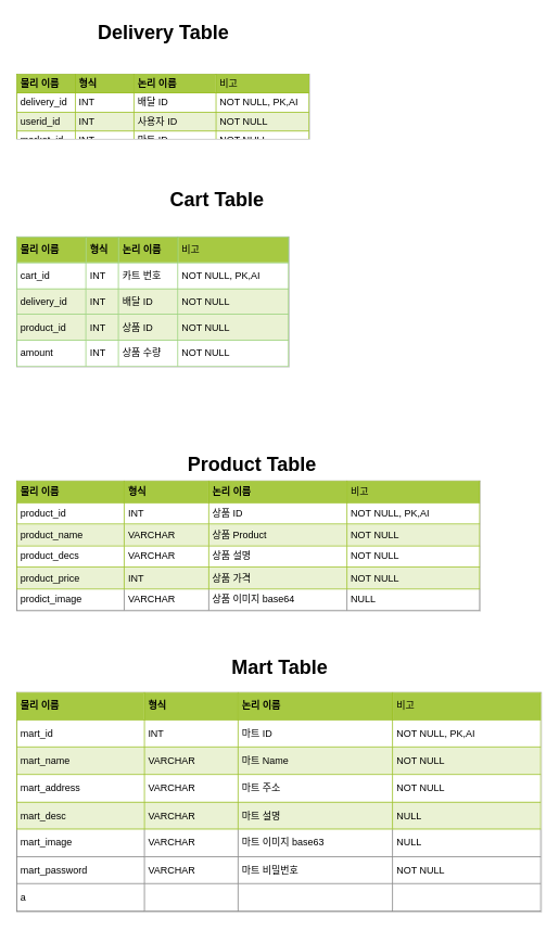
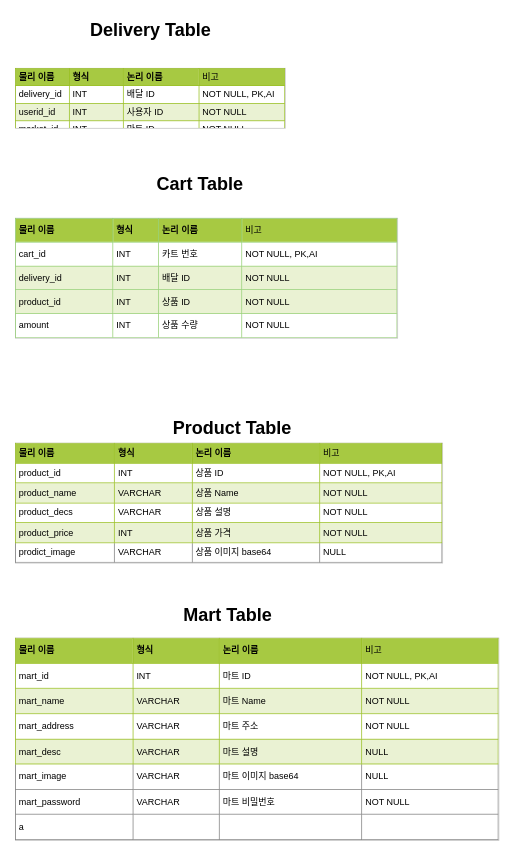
- <mxCell id="3" value="&lt;table border=&quot;1&quot; width=&quot;100%&quot; cellpadding=&quot;4&quot; style=&quot;width: 100% ; height: 100% ; border-collapse: collapse ; border: 1px solid rgb(151 , 208 , 119)&quot;&gt;&lt;tbody&gt;&lt;tr style=&quot;background-color: rgb(167 , 201 , 66)&quot;&gt;&lt;th align=&quot;left&quot;&gt;&lt;font color=&quot;#000000&quot;&gt;물리 이름&lt;/font&gt;&lt;/th&gt;&lt;th align=&quot;left&quot;&gt;&lt;font color=&quot;#000000&quot;&gt;형식&lt;/font&gt;&lt;/th&gt;&lt;th align=&quot;left&quot;&gt;&lt;font color=&quot;#000000&quot;&gt;논리 이름&lt;/font&gt;&lt;/th&gt;&lt;td&gt;&lt;font color=&quot;#000000&quot;&gt;비고&amp;nbsp; &amp;nbsp; &amp;nbsp; &amp;nbsp;&lt;/font&gt;&lt;/td&gt;&lt;/tr&gt;&lt;tr&gt;&lt;td&gt;&lt;font color=&quot;#000000&quot;&gt;cart_id&lt;/font&gt;&lt;/td&gt;&lt;td&gt;&lt;font color=&quot;#000000&quot;&gt;INT&lt;/font&gt;&lt;/td&gt;&lt;td&gt;&lt;font color=&quot;#000000&quot;&gt;카트 번호&lt;/font&gt;&lt;/td&gt;&lt;td&gt;&lt;font color=&quot;#000000&quot;&gt;NOT NULL, PK,AI&lt;/font&gt;&lt;/td&gt;&lt;/tr&gt;&lt;tr style=&quot;background-color: rgb(234 , 242 , 211)&quot;&gt;&lt;td&gt;&lt;font color=&quot;#000000&quot;&gt;delivery_id&lt;/font&gt;&lt;/td&gt;&lt;td&gt;&lt;font color=&quot;#000000&quot;&gt;INT&lt;/font&gt;&lt;/td&gt;&lt;td&gt;&lt;font color=&quot;#000000&quot;&gt;배달 ID&lt;/font&gt;&lt;/td&gt;&lt;td&gt;&lt;font color=&quot;#000000&quot;&gt;NOT NULL&lt;/font&gt;&lt;/td&gt;&lt;/tr&gt;&lt;tr style=&quot;background-color: rgb(234 , 242 , 211)&quot;&gt;&lt;td&gt;&lt;font color=&quot;#000000&quot;&gt;product_id&lt;/font&gt;&lt;/td&gt;&lt;td&gt;&lt;font color=&quot;#000000&quot;&gt;INT&lt;/font&gt;&lt;/td&gt;&lt;td&gt;&lt;font color=&quot;#000000&quot;&gt;상품 ID&lt;/font&gt;&lt;/td&gt;&lt;td&gt;&lt;font color=&quot;#000000&quot;&gt;NOT NULL&lt;/font&gt;&lt;/td&gt;&lt;/tr&gt;&lt;tr&gt;&lt;td&gt;&lt;font color=&quot;#000000&quot;&gt;amount&lt;/font&gt;&lt;/td&gt;&lt;td&gt;&lt;font color=&quot;#000000&quot;&gt;INT&lt;/font&gt;&lt;/td&gt;&lt;td&gt;&lt;font color=&quot;#000000&quot;&gt;상품 수량&lt;/font&gt;&lt;/td&gt;&lt;td&gt;&lt;font color=&quot;#000000&quot;&gt;NOT NULL&lt;/font&gt;&lt;/td&gt;&lt;/tr&gt;&lt;/tbody&gt;&lt;/table&gt;" style="text;html=1;strokeColor=#c0c0c0;fillColor=#ffffff;overflow=fill;rounded=0;align=left;" parent="1" vertex="1"><mxGeometry x="20" y="290" width="335" height="160" as="geometry" /></mxCell>
+ <mxCell id="3" value="&lt;table border=&quot;1&quot; width=&quot;100%&quot; cellpadding=&quot;4&quot; style=&quot;width: 100% ; height: 100% ; border-collapse: collapse ; border: 1px solid rgb(151 , 208 , 119)&quot;&gt;&lt;tbody&gt;&lt;tr style=&quot;background-color: rgb(167 , 201 , 66)&quot;&gt;&lt;th align=&quot;left&quot;&gt;&lt;font color=&quot;#000000&quot;&gt;물리 이름&lt;/font&gt;&lt;/th&gt;&lt;th align=&quot;left&quot;&gt;&lt;font color=&quot;#000000&quot;&gt;형식&lt;/font&gt;&lt;/th&gt;&lt;th align=&quot;left&quot;&gt;&lt;font color=&quot;#000000&quot;&gt;논리 이름&lt;/font&gt;&lt;/th&gt;&lt;td&gt;&lt;font color=&quot;#000000&quot;&gt;비고&amp;nbsp; &amp;nbsp; &amp;nbsp; &amp;nbsp;&lt;/font&gt;&lt;/td&gt;&lt;/tr&gt;&lt;tr&gt;&lt;td&gt;&lt;font color=&quot;#000000&quot;&gt;cart_id&lt;/font&gt;&lt;/td&gt;&lt;td&gt;&lt;font color=&quot;#000000&quot;&gt;INT&lt;/font&gt;&lt;/td&gt;&lt;td&gt;&lt;font color=&quot;#000000&quot;&gt;카트 번호&lt;/font&gt;&lt;/td&gt;&lt;td&gt;&lt;font color=&quot;#000000&quot;&gt;NOT NULL, PK,AI&lt;/font&gt;&lt;/td&gt;&lt;/tr&gt;&lt;tr style=&quot;background-color: rgb(234 , 242 , 211)&quot;&gt;&lt;td&gt;&lt;font color=&quot;#000000&quot;&gt;delivery_id&lt;/font&gt;&lt;/td&gt;&lt;td&gt;&lt;font color=&quot;#000000&quot;&gt;INT&lt;/font&gt;&lt;/td&gt;&lt;td&gt;&lt;font color=&quot;#000000&quot;&gt;배달 ID&lt;/font&gt;&lt;/td&gt;&lt;td&gt;&lt;font color=&quot;#000000&quot;&gt;NOT NULL&lt;/font&gt;&lt;/td&gt;&lt;/tr&gt;&lt;tr style=&quot;background-color: rgb(234 , 242 , 211)&quot;&gt;&lt;td&gt;&lt;font color=&quot;#000000&quot;&gt;product_id&lt;/font&gt;&lt;/td&gt;&lt;td&gt;&lt;font color=&quot;#000000&quot;&gt;INT&lt;/font&gt;&lt;/td&gt;&lt;td&gt;&lt;font color=&quot;#000000&quot;&gt;상품 ID&lt;/font&gt;&lt;/td&gt;&lt;td&gt;&lt;font color=&quot;#000000&quot;&gt;NOT NULL&lt;/font&gt;&lt;/td&gt;&lt;/tr&gt;&lt;tr&gt;&lt;td&gt;&lt;font color=&quot;#000000&quot;&gt;amount&lt;/font&gt;&lt;/td&gt;&lt;td&gt;&lt;font color=&quot;#000000&quot;&gt;INT&lt;/font&gt;&lt;/td&gt;&lt;td&gt;&lt;font color=&quot;#000000&quot;&gt;상품 수량&lt;/font&gt;&lt;/td&gt;&lt;td&gt;&lt;font color=&quot;#000000&quot;&gt;NOT NULL&lt;/font&gt;&lt;/td&gt;&lt;/tr&gt;&lt;/tbody&gt;&lt;/table&gt;" style="text;html=1;strokeColor=#c0c0c0;fillColor=#ffffff;overflow=fill;rounded=0;align=left;" parent="1" vertex="1"><mxGeometry x="20" y="290" width="510" height="160" as="geometry" /></mxCell>
- <mxCell id="6" value="&lt;table border=&quot;1&quot; width=&quot;100%&quot; cellpadding=&quot;4&quot; style=&quot;width: 100% ; height: 100% ; border-collapse: collapse&quot;&gt;&lt;tbody&gt;&lt;tr style=&quot;background-color: #a7c942 ; color: #ffffff ; border: 1px solid #98bf21&quot;&gt;&lt;th align=&quot;left&quot;&gt;&lt;font color=&quot;#000000&quot;&gt;물리 이름&lt;/font&gt;&lt;/th&gt;&lt;th align=&quot;left&quot;&gt;&lt;font color=&quot;#000000&quot;&gt;형식&lt;/font&gt;&lt;/th&gt;&lt;th align=&quot;left&quot;&gt;&lt;font color=&quot;#000000&quot;&gt;논리 이름&lt;/font&gt;&lt;/th&gt;&lt;td&gt;&lt;font color=&quot;#000000&quot;&gt;비고&lt;/font&gt;&lt;/td&gt;&lt;/tr&gt;&lt;tr style=&quot;border: 1px solid #98bf21&quot;&gt;&lt;td&gt;&lt;font color=&quot;#000000&quot;&gt;product_id&lt;/font&gt;&lt;/td&gt;&lt;td&gt;&lt;font color=&quot;#000000&quot;&gt;INT&lt;/font&gt;&lt;/td&gt;&lt;td&gt;&lt;font color=&quot;#000000&quot;&gt;상품 ID&lt;/font&gt;&lt;/td&gt;&lt;td&gt;&lt;font color=&quot;#000000&quot;&gt;NOT NULL, PK,AI&lt;/font&gt;&lt;/td&gt;&lt;/tr&gt;&lt;tr style=&quot;background-color: #eaf2d3 ; border: 1px solid #98bf21&quot;&gt;&lt;td&gt;&lt;font color=&quot;#000000&quot;&gt;product_name&lt;/font&gt;&lt;/td&gt;&lt;td&gt;&lt;font color=&quot;#000000&quot;&gt;VARCHAR&lt;/font&gt;&lt;/td&gt;&lt;td&gt;&lt;font color=&quot;#000000&quot;&gt;상품 Product&lt;/font&gt;&lt;/td&gt;&lt;td&gt;&lt;font color=&quot;#000000&quot;&gt;NOT NULL&lt;/font&gt;&lt;/td&gt;&lt;/tr&gt;&lt;tr style=&quot;border: 1px solid #98bf21&quot;&gt;&lt;td&gt;&lt;font color=&quot;#000000&quot;&gt;product_decs&lt;/font&gt;&lt;/td&gt;&lt;td&gt;&lt;font color=&quot;#000000&quot;&gt;VARCHAR&lt;/font&gt;&lt;/td&gt;&lt;td&gt;&lt;font color=&quot;#000000&quot;&gt;상품 설명&lt;/font&gt;&lt;/td&gt;&lt;td&gt;&lt;font color=&quot;#000000&quot;&gt;NOT NULL&lt;/font&gt;&lt;/td&gt;&lt;/tr&gt;&lt;tr style=&quot;background-color: #eaf2d3 ; border: 1px solid #98bf21&quot;&gt;&lt;td&gt;&lt;font color=&quot;#000000&quot;&gt;product_price&lt;/font&gt;&lt;/td&gt;&lt;td&gt;&lt;font color=&quot;#000000&quot;&gt;INT&lt;/font&gt;&lt;/td&gt;&lt;td&gt;&lt;font color=&quot;#000000&quot;&gt;상품 가격&lt;/font&gt;&lt;/td&gt;&lt;td&gt;&lt;font color=&quot;#000000&quot;&gt;NOT NULL&lt;/font&gt;&lt;/td&gt;&lt;/tr&gt;&lt;tr&gt;&lt;td&gt;&lt;font color=&quot;#000000&quot;&gt;prodict_image&lt;/font&gt;&lt;/td&gt;&lt;td&gt;&lt;font color=&quot;#000000&quot;&gt;VARCHAR&lt;/font&gt;&lt;/td&gt;&lt;td&gt;&lt;font color=&quot;#000000&quot;&gt;상품 이미지 base64&lt;/font&gt;&lt;/td&gt;&lt;td&gt;&lt;font color=&quot;#000000&quot;&gt;NULL&lt;/font&gt;&lt;/td&gt;&lt;/tr&gt;&lt;/tbody&gt;&lt;/table&gt;" style="text;html=1;strokeColor=#c0c0c0;fillColor=#ffffff;overflow=fill;rounded=0;align=left;" parent="1" vertex="1"><mxGeometry x="20" y="590" width="570" height="160" as="geometry" /></mxCell>
+ <mxCell id="6" value="&lt;table border=&quot;1&quot; width=&quot;100%&quot; cellpadding=&quot;4&quot; style=&quot;width: 100% ; height: 100% ; border-collapse: collapse&quot;&gt;&lt;tbody&gt;&lt;tr style=&quot;background-color: #a7c942 ; color: #ffffff ; border: 1px solid #98bf21&quot;&gt;&lt;th align=&quot;left&quot;&gt;&lt;font color=&quot;#000000&quot;&gt;물리 이름&lt;/font&gt;&lt;/th&gt;&lt;th align=&quot;left&quot;&gt;&lt;font color=&quot;#000000&quot;&gt;형식&lt;/font&gt;&lt;/th&gt;&lt;th align=&quot;left&quot;&gt;&lt;font color=&quot;#000000&quot;&gt;논리 이름&lt;/font&gt;&lt;/th&gt;&lt;td&gt;&lt;font color=&quot;#000000&quot;&gt;비고&lt;/font&gt;&lt;/td&gt;&lt;/tr&gt;&lt;tr style=&quot;border: 1px solid #98bf21&quot;&gt;&lt;td&gt;&lt;font color=&quot;#000000&quot;&gt;product_id&lt;/font&gt;&lt;/td&gt;&lt;td&gt;&lt;font color=&quot;#000000&quot;&gt;INT&lt;/font&gt;&lt;/td&gt;&lt;td&gt;&lt;font color=&quot;#000000&quot;&gt;상품 ID&lt;/font&gt;&lt;/td&gt;&lt;td&gt;&lt;font color=&quot;#000000&quot;&gt;NOT NULL, PK,AI&lt;/font&gt;&lt;/td&gt;&lt;/tr&gt;&lt;tr style=&quot;background-color: #eaf2d3 ; border: 1px solid #98bf21&quot;&gt;&lt;td&gt;&lt;font color=&quot;#000000&quot;&gt;product_name&lt;/font&gt;&lt;/td&gt;&lt;td&gt;&lt;font color=&quot;#000000&quot;&gt;VARCHAR&lt;/font&gt;&lt;/td&gt;&lt;td&gt;&lt;font color=&quot;#000000&quot;&gt;상품 Name&lt;/font&gt;&lt;/td&gt;&lt;td&gt;&lt;font color=&quot;#000000&quot;&gt;NOT NULL&lt;/font&gt;&lt;/td&gt;&lt;/tr&gt;&lt;tr style=&quot;border: 1px solid #98bf21&quot;&gt;&lt;td&gt;&lt;font color=&quot;#000000&quot;&gt;product_decs&lt;/font&gt;&lt;/td&gt;&lt;td&gt;&lt;font color=&quot;#000000&quot;&gt;VARCHAR&lt;/font&gt;&lt;/td&gt;&lt;td&gt;&lt;font color=&quot;#000000&quot;&gt;상품 설명&lt;/font&gt;&lt;/td&gt;&lt;td&gt;&lt;font color=&quot;#000000&quot;&gt;NOT NULL&lt;/font&gt;&lt;/td&gt;&lt;/tr&gt;&lt;tr style=&quot;background-color: #eaf2d3 ; border: 1px solid #98bf21&quot;&gt;&lt;td&gt;&lt;font color=&quot;#000000&quot;&gt;product_price&lt;/font&gt;&lt;/td&gt;&lt;td&gt;&lt;font color=&quot;#000000&quot;&gt;INT&lt;/font&gt;&lt;/td&gt;&lt;td&gt;&lt;font color=&quot;#000000&quot;&gt;상품 가격&lt;/font&gt;&lt;/td&gt;&lt;td&gt;&lt;font color=&quot;#000000&quot;&gt;NOT NULL&lt;/font&gt;&lt;/td&gt;&lt;/tr&gt;&lt;tr&gt;&lt;td&gt;&lt;font color=&quot;#000000&quot;&gt;prodict_image&lt;/font&gt;&lt;/td&gt;&lt;td&gt;&lt;font color=&quot;#000000&quot;&gt;VARCHAR&lt;/font&gt;&lt;/td&gt;&lt;td&gt;&lt;font color=&quot;#000000&quot;&gt;상품 이미지 base64&lt;/font&gt;&lt;/td&gt;&lt;td&gt;&lt;font color=&quot;#000000&quot;&gt;NULL&lt;/font&gt;&lt;/td&gt;&lt;/tr&gt;&lt;/tbody&gt;&lt;/table&gt;" style="text;html=1;strokeColor=#c0c0c0;fillColor=#ffffff;overflow=fill;rounded=0;align=left;" parent="1" vertex="1"><mxGeometry x="20" y="590" width="570" height="160" as="geometry" /></mxCell>
- <mxCell id="9" value="Mart Table" style="text;strokeColor=none;fillColor=none;html=1;fontSize=24;fontStyle=1;verticalAlign=middle;align=center;rounded=0;" parent="1" vertex="1"><mxGeometry x="292.5" y="800" width="100" height="40" as="geometry" /></mxCell>
+ <mxCell id="9" value="Mart Table" style="text;strokeColor=none;fillColor=none;html=1;fontSize=24;fontStyle=1;verticalAlign=middle;align=center;rounded=0;" parent="1" vertex="1"><mxGeometry x="252.5" y="800" width="100" height="40" as="geometry" /></mxCell>
- <mxCell id="8" value="&lt;table border=&quot;1&quot; width=&quot;100%&quot; cellpadding=&quot;4&quot; style=&quot;width: 100% ; height: 100% ; border-collapse: collapse&quot;&gt;&lt;tbody&gt;&lt;tr style=&quot;background-color: #a7c942 ; color: #ffffff ; border: 1px solid #98bf21&quot;&gt;&lt;th align=&quot;left&quot;&gt;&lt;font color=&quot;#000000&quot;&gt;물리 이름&lt;/font&gt;&lt;/th&gt;&lt;th align=&quot;left&quot;&gt;&lt;font color=&quot;#000000&quot;&gt;형식&lt;/font&gt;&lt;/th&gt;&lt;th align=&quot;left&quot;&gt;&lt;font color=&quot;#000000&quot;&gt;논리 이름&lt;/font&gt;&lt;/th&gt;&lt;td&gt;&lt;font color=&quot;#000000&quot;&gt;비고&lt;/font&gt;&lt;/td&gt;&lt;/tr&gt;&lt;tr style=&quot;border: 1px solid #98bf21&quot;&gt;&lt;td&gt;&lt;font color=&quot;#000000&quot;&gt;mart_id&lt;/font&gt;&lt;/td&gt;&lt;td&gt;&lt;font color=&quot;#000000&quot;&gt;INT&lt;/font&gt;&lt;/td&gt;&lt;td&gt;&lt;font color=&quot;#000000&quot;&gt;마트 ID&lt;/font&gt;&lt;/td&gt;&lt;td&gt;&lt;font color=&quot;#000000&quot;&gt;NOT NULL, PK,AI&lt;/font&gt;&lt;/td&gt;&lt;/tr&gt;&lt;tr style=&quot;background-color: #eaf2d3 ; border: 1px solid #98bf21&quot;&gt;&lt;td&gt;&lt;font color=&quot;#000000&quot;&gt;mart_name&lt;/font&gt;&lt;/td&gt;&lt;td&gt;&lt;font color=&quot;#000000&quot;&gt;VARCHAR&lt;/font&gt;&lt;/td&gt;&lt;td&gt;&lt;font color=&quot;#000000&quot;&gt;마트 Name&lt;/font&gt;&lt;/td&gt;&lt;td&gt;&lt;font color=&quot;#000000&quot;&gt;NOT NULL&lt;/font&gt;&lt;/td&gt;&lt;/tr&gt;&lt;tr style=&quot;border: 1px solid #98bf21&quot;&gt;&lt;td&gt;&lt;font color=&quot;#000000&quot;&gt;mart_address&lt;/font&gt;&lt;/td&gt;&lt;td&gt;&lt;font color=&quot;#000000&quot;&gt;VARCHAR&lt;/font&gt;&lt;/td&gt;&lt;td&gt;&lt;font color=&quot;#000000&quot;&gt;마트 주소&lt;/font&gt;&lt;/td&gt;&lt;td&gt;&lt;font color=&quot;#000000&quot;&gt;NOT NULL&lt;/font&gt;&lt;/td&gt;&lt;/tr&gt;&lt;tr style=&quot;background-color: #eaf2d3 ; border: 1px solid #98bf21&quot;&gt;&lt;td&gt;&lt;font color=&quot;#000000&quot;&gt;mart_desc&lt;/font&gt;&lt;/td&gt;&lt;td&gt;&lt;font color=&quot;#000000&quot;&gt;VARCHAR&lt;/font&gt;&lt;/td&gt;&lt;td&gt;&lt;font color=&quot;#000000&quot;&gt;마트 설명&lt;/font&gt;&lt;/td&gt;&lt;td&gt;&lt;font color=&quot;#000000&quot;&gt;NULL&lt;/font&gt;&lt;/td&gt;&lt;/tr&gt;&lt;tr&gt;&lt;td&gt;&lt;font color=&quot;#000000&quot;&gt;mart_image&lt;/font&gt;&lt;/td&gt;&lt;td&gt;&lt;font color=&quot;#000000&quot;&gt;VARCHAR&lt;/font&gt;&lt;/td&gt;&lt;td&gt;&lt;font color=&quot;#000000&quot;&gt;마트 이미지 base63&lt;/font&gt;&lt;/td&gt;&lt;td&gt;&lt;font color=&quot;#000000&quot;&gt;NULL&lt;/font&gt;&lt;/td&gt;&lt;/tr&gt;&lt;tr&gt;&lt;td&gt;&lt;font color=&quot;#000000&quot;&gt;mart_password&lt;/font&gt;&lt;/td&gt;&lt;td&gt;&lt;font color=&quot;#000000&quot;&gt;VARCHAR&lt;/font&gt;&lt;/td&gt;&lt;td&gt;&lt;font color=&quot;#000000&quot;&gt;마트 비밀번호&lt;/font&gt;&lt;/td&gt;&lt;td&gt;&lt;font color=&quot;#000000&quot;&gt;NOT NULL&lt;/font&gt;&lt;/td&gt;&lt;/tr&gt;&lt;tr&gt;&lt;td&gt;a&lt;/td&gt;&lt;td&gt;&lt;br&gt;&lt;/td&gt;&lt;td&gt;&lt;br&gt;&lt;/td&gt;&lt;td&gt;&lt;br&gt;&lt;/td&gt;&lt;/tr&gt;&lt;/tbody&gt;&lt;/table&gt;" style="text;html=1;strokeColor=#c0c0c0;fillColor=#ffffff;overflow=fill;rounded=0;align=left;" parent="1" vertex="1"><mxGeometry x="20" y="850" width="645" height="270" as="geometry" /></mxCell>
+ <mxCell id="8" value="&lt;table border=&quot;1&quot; width=&quot;100%&quot; cellpadding=&quot;4&quot; style=&quot;width: 100% ; height: 100% ; border-collapse: collapse&quot;&gt;&lt;tbody&gt;&lt;tr style=&quot;background-color: #a7c942 ; color: #ffffff ; border: 1px solid #98bf21&quot;&gt;&lt;th align=&quot;left&quot;&gt;&lt;font color=&quot;#000000&quot;&gt;물리 이름&lt;/font&gt;&lt;/th&gt;&lt;th align=&quot;left&quot;&gt;&lt;font color=&quot;#000000&quot;&gt;형식&lt;/font&gt;&lt;/th&gt;&lt;th align=&quot;left&quot;&gt;&lt;font color=&quot;#000000&quot;&gt;논리 이름&lt;/font&gt;&lt;/th&gt;&lt;td&gt;&lt;font color=&quot;#000000&quot;&gt;비고&lt;/font&gt;&lt;/td&gt;&lt;/tr&gt;&lt;tr style=&quot;border: 1px solid #98bf21&quot;&gt;&lt;td&gt;&lt;font color=&quot;#000000&quot;&gt;mart_id&lt;/font&gt;&lt;/td&gt;&lt;td&gt;&lt;font color=&quot;#000000&quot;&gt;INT&lt;/font&gt;&lt;/td&gt;&lt;td&gt;&lt;font color=&quot;#000000&quot;&gt;마트 ID&lt;/font&gt;&lt;/td&gt;&lt;td&gt;&lt;font color=&quot;#000000&quot;&gt;NOT NULL, PK,AI&lt;/font&gt;&lt;/td&gt;&lt;/tr&gt;&lt;tr style=&quot;background-color: #eaf2d3 ; border: 1px solid #98bf21&quot;&gt;&lt;td&gt;&lt;font color=&quot;#000000&quot;&gt;mart_name&lt;/font&gt;&lt;/td&gt;&lt;td&gt;&lt;font color=&quot;#000000&quot;&gt;VARCHAR&lt;/font&gt;&lt;/td&gt;&lt;td&gt;&lt;font color=&quot;#000000&quot;&gt;마트 Name&lt;/font&gt;&lt;/td&gt;&lt;td&gt;&lt;font color=&quot;#000000&quot;&gt;NOT NULL&lt;/font&gt;&lt;/td&gt;&lt;/tr&gt;&lt;tr style=&quot;border: 1px solid #98bf21&quot;&gt;&lt;td&gt;&lt;font color=&quot;#000000&quot;&gt;mart_address&lt;/font&gt;&lt;/td&gt;&lt;td&gt;&lt;font color=&quot;#000000&quot;&gt;VARCHAR&lt;/font&gt;&lt;/td&gt;&lt;td&gt;&lt;font color=&quot;#000000&quot;&gt;마트 주소&lt;/font&gt;&lt;/td&gt;&lt;td&gt;&lt;font color=&quot;#000000&quot;&gt;NOT NULL&lt;/font&gt;&lt;/td&gt;&lt;/tr&gt;&lt;tr style=&quot;background-color: #eaf2d3 ; border: 1px solid #98bf21&quot;&gt;&lt;td&gt;&lt;font color=&quot;#000000&quot;&gt;mart_desc&lt;/font&gt;&lt;/td&gt;&lt;td&gt;&lt;font color=&quot;#000000&quot;&gt;VARCHAR&lt;/font&gt;&lt;/td&gt;&lt;td&gt;&lt;font color=&quot;#000000&quot;&gt;마트 설명&lt;/font&gt;&lt;/td&gt;&lt;td&gt;&lt;font color=&quot;#000000&quot;&gt;NULL&lt;/font&gt;&lt;/td&gt;&lt;/tr&gt;&lt;tr&gt;&lt;td&gt;&lt;font color=&quot;#000000&quot;&gt;mart_image&lt;/font&gt;&lt;/td&gt;&lt;td&gt;&lt;font color=&quot;#000000&quot;&gt;VARCHAR&lt;/font&gt;&lt;/td&gt;&lt;td&gt;&lt;font color=&quot;#000000&quot;&gt;마트 이미지 base64&lt;/font&gt;&lt;/td&gt;&lt;td&gt;&lt;font color=&quot;#000000&quot;&gt;NULL&lt;/font&gt;&lt;/td&gt;&lt;/tr&gt;&lt;tr&gt;&lt;td&gt;&lt;font color=&quot;#000000&quot;&gt;mart_password&lt;/font&gt;&lt;/td&gt;&lt;td&gt;&lt;font color=&quot;#000000&quot;&gt;VARCHAR&lt;/font&gt;&lt;/td&gt;&lt;td&gt;&lt;font color=&quot;#000000&quot;&gt;마트 비밀번호&lt;/font&gt;&lt;/td&gt;&lt;td&gt;&lt;font color=&quot;#000000&quot;&gt;NOT NULL&lt;/font&gt;&lt;/td&gt;&lt;/tr&gt;&lt;tr&gt;&lt;td&gt;a&lt;/td&gt;&lt;td&gt;&lt;br&gt;&lt;/td&gt;&lt;td&gt;&lt;br&gt;&lt;/td&gt;&lt;td&gt;&lt;br&gt;&lt;/td&gt;&lt;/tr&gt;&lt;/tbody&gt;&lt;/table&gt;" style="text;html=1;strokeColor=#c0c0c0;fillColor=#ffffff;overflow=fill;rounded=0;align=left;" parent="1" vertex="1"><mxGeometry x="20" y="850" width="645" height="270" as="geometry" /></mxCell>
